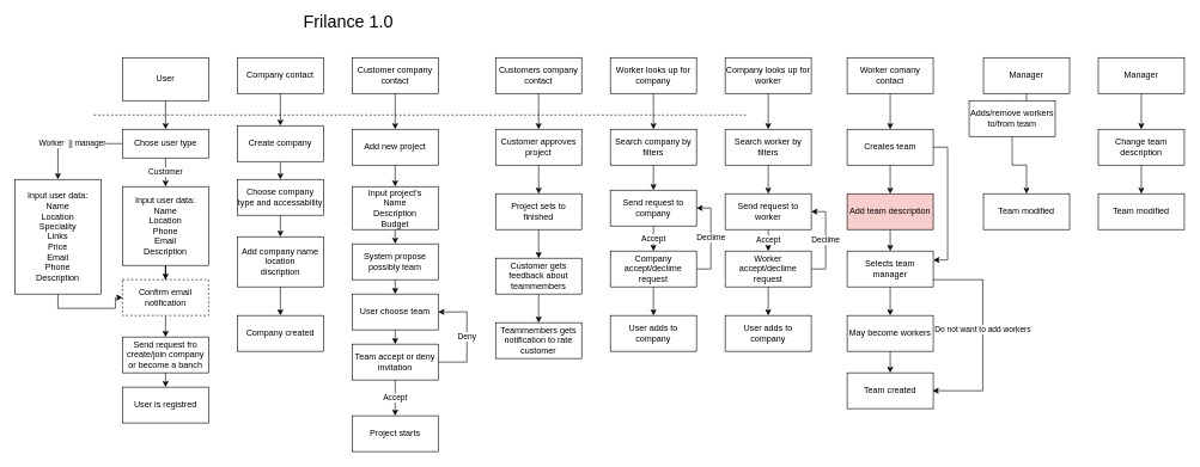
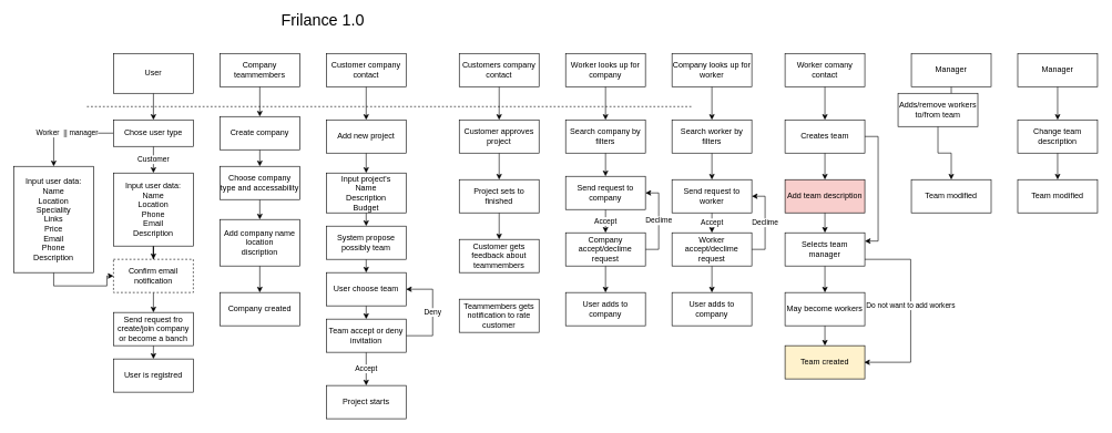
- <mxCell id="13" value="Company contact" style="rounded=0;whiteSpace=wrap;html=1;" vertex="1" parent="1"><mxGeometry x="330" y="80" width="120" height="50" as="geometry" /></mxCell>
+ <mxCell id="13" value="Company teammembers" style="rounded=0;whiteSpace=wrap;html=1;" vertex="1" parent="1"><mxGeometry x="330" y="80" width="120" height="50" as="geometry" /></mxCell>
- <mxCell id="45" style="edgeStyle=orthogonalEdgeStyle;rounded=0;orthogonalLoop=1;jettySize=auto;html=1;exitX=0.5;exitY=1;exitDx=0;exitDy=0;entryX=0.5;entryY=0;entryDx=0;entryDy=0;" edge="1" parent="1" source="46" target="49"><mxGeometry relative="1" as="geometry" /></mxCell>
- <mxCell id="83" value="Team created" style="rounded=0;whiteSpace=wrap;html=1;" vertex="1" parent="1"><mxGeometry x="1180" y="520" width="120" height="50" as="geometry" /></mxCell>
+ <mxCell id="83" value="Team created" style="rounded=0;whiteSpace=wrap;html=1;fillColor=#fff2cc;" vertex="1" parent="1"><mxGeometry x="1180" y="520" width="120" height="50" as="geometry" /></mxCell>
